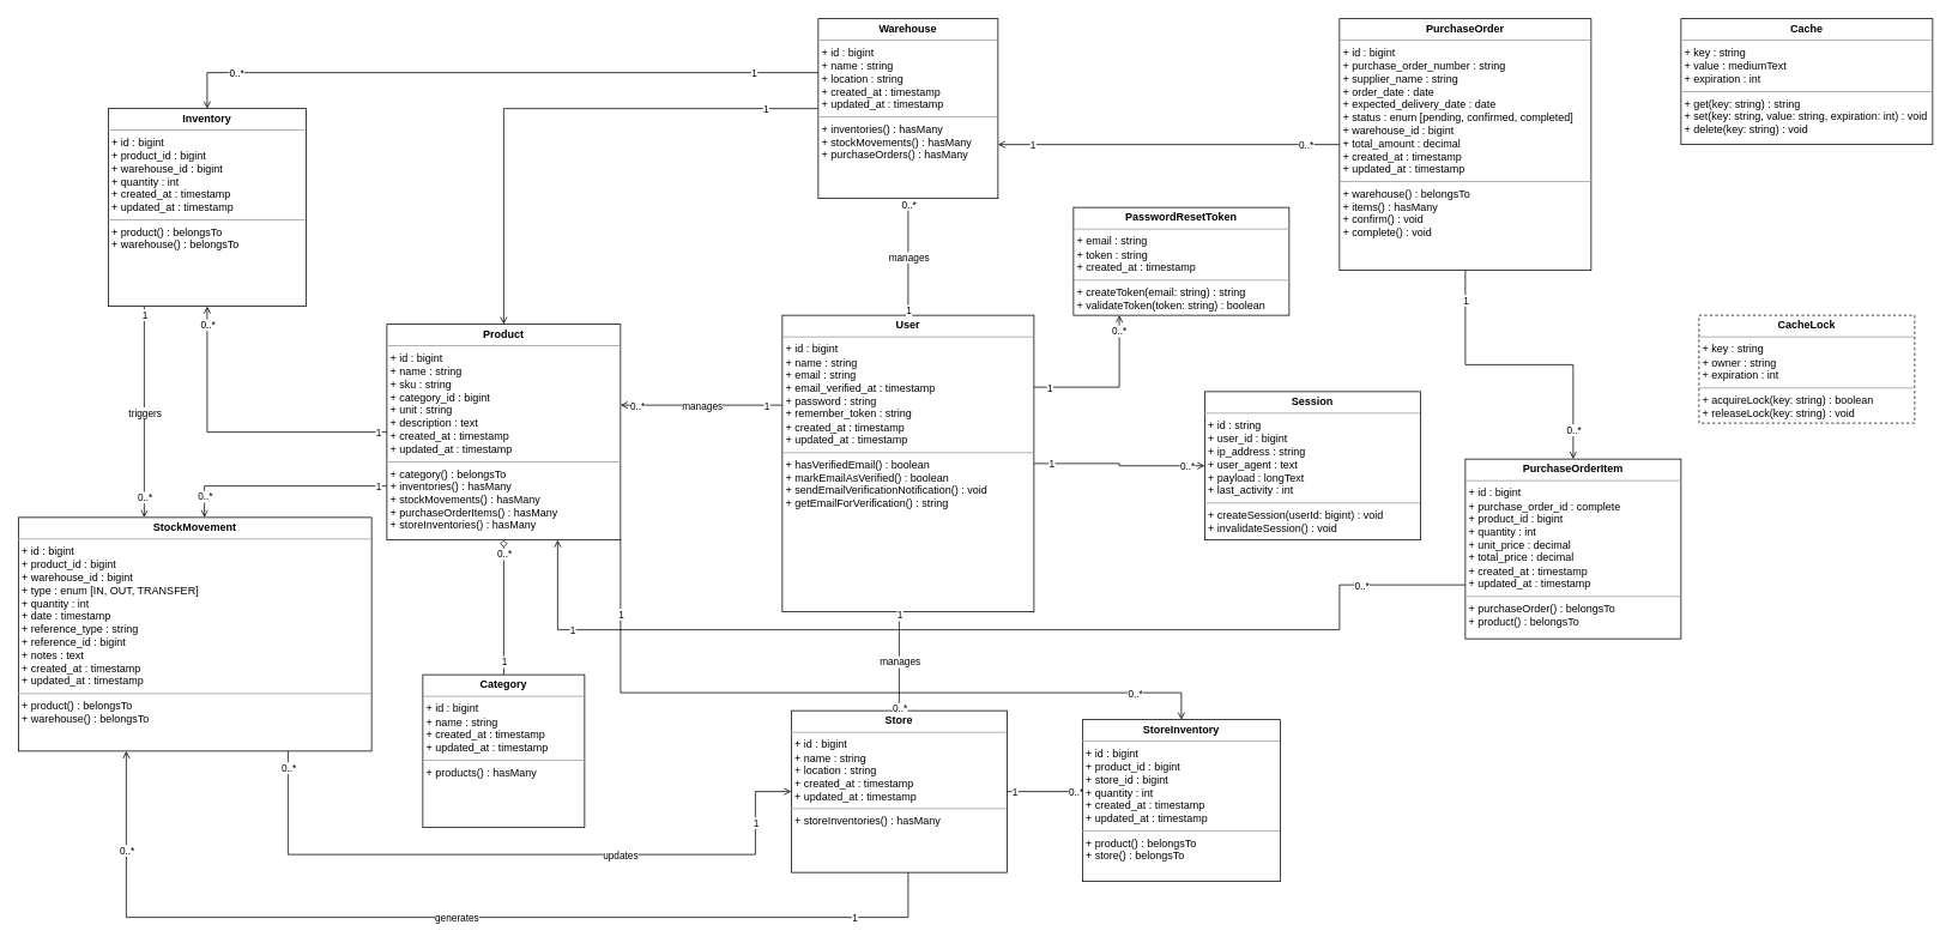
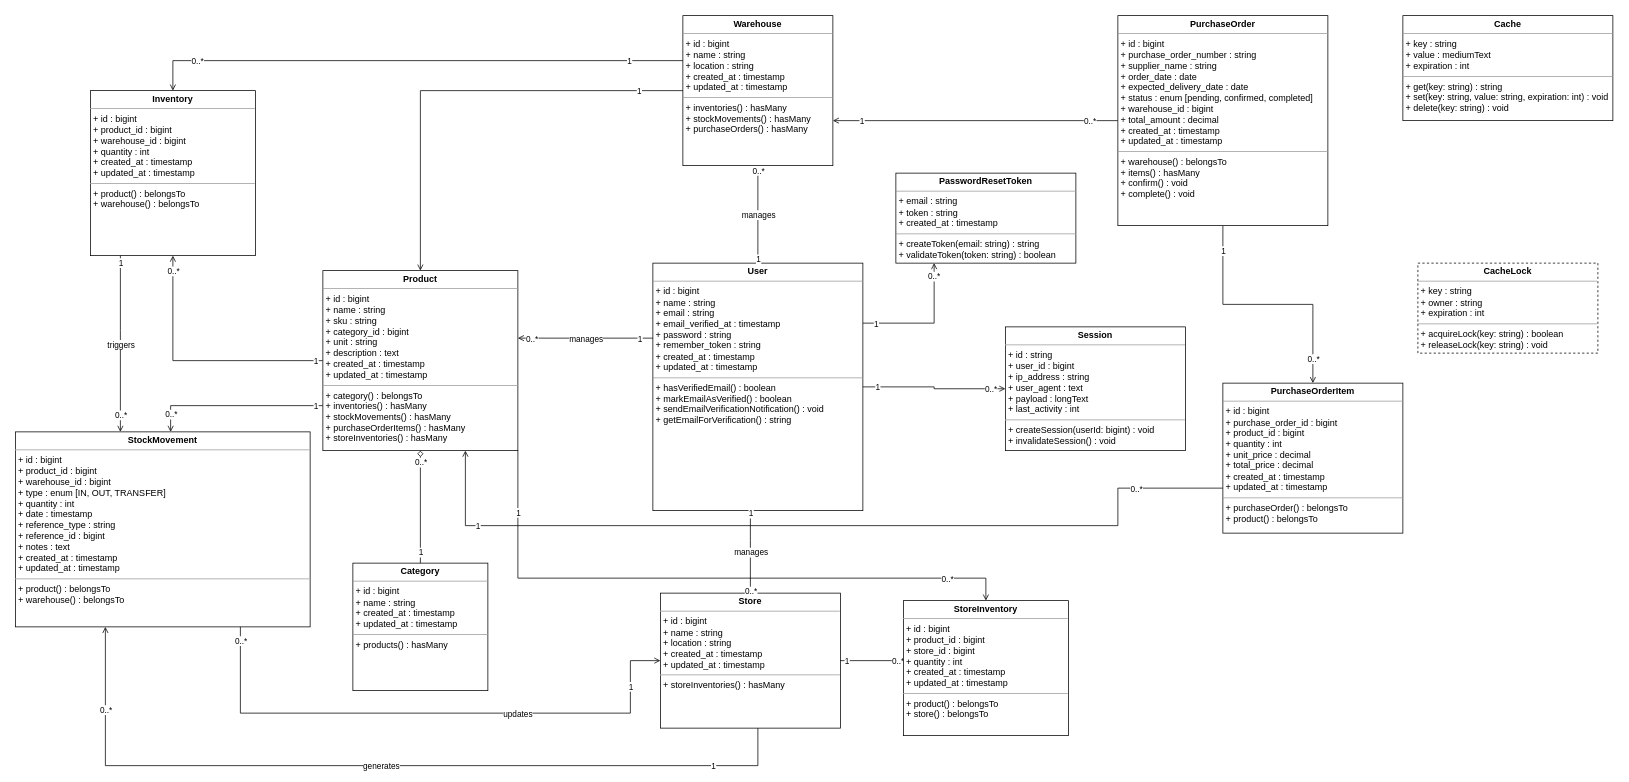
- <mxCell id="74" value="&lt;p style=&quot;margin:0px;margin-top:4px;text-align:center;&quot;&gt;&lt;b&gt;PurchaseOrderItem&lt;/b&gt;&lt;/p&gt;&lt;hr size=&quot;1&quot;&gt;&lt;p style=&quot;margin:0px;margin-left:4px;&quot;&gt;+ id : bigint&lt;br&gt;+ purchase_order_id : complete&lt;br&gt;+ product_id : bigint&lt;br&gt;+ quantity : int&lt;br&gt;+ unit_price : decimal&lt;br&gt;+ total_price : decimal&lt;br&gt;+ created_at : timestamp&lt;br&gt;+ updated_at : timestamp&lt;/p&gt;&lt;hr size=&quot;1&quot;&gt;&lt;p style=&quot;margin:0px;margin-left:4px;&quot;&gt;+ purchaseOrder() : belongsTo&lt;br&gt;+ product() : belongsTo&lt;/p&gt;" style="verticalAlign=top;align=left;overflow=fill;fontSize=12;fontFamily=Helvetica;html=1;" parent="1" vertex="1"><mxGeometry x="1630" y="510" width="240" height="200" as="geometry" /></mxCell>
+ <mxCell id="74" value="&lt;p style=&quot;margin:0px;margin-top:4px;text-align:center;&quot;&gt;&lt;b&gt;PurchaseOrderItem&lt;/b&gt;&lt;/p&gt;&lt;hr size=&quot;1&quot;&gt;&lt;p style=&quot;margin:0px;margin-left:4px;&quot;&gt;+ id : bigint&lt;br&gt;+ purchase_order_id : bigint&lt;br&gt;+ product_id : bigint&lt;br&gt;+ quantity : int&lt;br&gt;+ unit_price : decimal&lt;br&gt;+ total_price : decimal&lt;br&gt;+ created_at : timestamp&lt;br&gt;+ updated_at : timestamp&lt;/p&gt;&lt;hr size=&quot;1&quot;&gt;&lt;p style=&quot;margin:0px;margin-left:4px;&quot;&gt;+ purchaseOrder() : belongsTo&lt;br&gt;+ product() : belongsTo&lt;/p&gt;" style="verticalAlign=top;align=left;overflow=fill;fontSize=12;fontFamily=Helvetica;html=1;" parent="1" vertex="1"><mxGeometry x="1630" y="510" width="240" height="200" as="geometry" /></mxCell>
